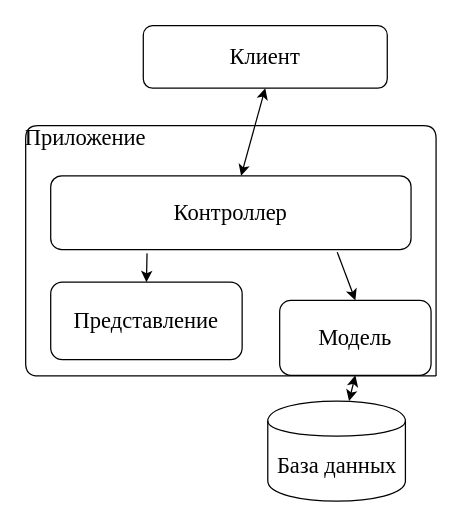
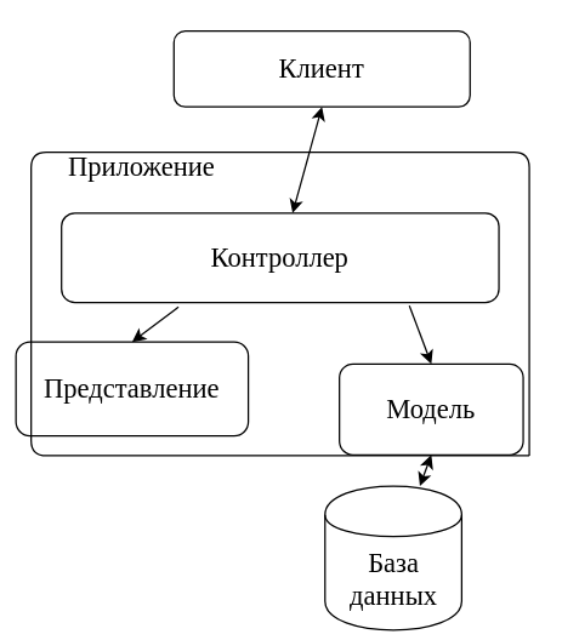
- <mxCell id="8" value="&lt;font style=&quot;font-size: 18px&quot; face=&quot;Verdana&quot;&gt;Приложение&lt;/font&gt;" style="text;html=1;strokeColor=none;fillColor=none;align=center;verticalAlign=middle;whiteSpace=wrap;rounded=0;" vertex="1" parent="1"><mxGeometry x="28" y="95" width="80" height="30" as="geometry" /></mxCell>
+ <mxCell id="8" value="&lt;font style=&quot;font-size: 18px&quot; face=&quot;Verdana&quot;&gt;Приложение&lt;/font&gt;" style="text;html=1;strokeColor=none;fillColor=none;align=center;verticalAlign=middle;whiteSpace=wrap;rounded=0;" vertex="1" parent="1"><mxGeometry x="53" y="95" width="80" height="30" as="geometry" /></mxCell>
- <mxCell id="4" value="&lt;font style=&quot;font-size: 18px&quot; face=&quot;Verdana&quot;&gt;Представление&lt;/font&gt;" style="rounded=1;whiteSpace=wrap;html=1;" vertex="1" parent="1"><mxGeometry x="40" y="225" width="153" height="62" as="geometry" /></mxCell>
+ <mxCell id="4" value="&lt;font style=&quot;font-size: 18px&quot; face=&quot;Verdana&quot;&gt;Представление&lt;/font&gt;" style="rounded=1;whiteSpace=wrap;html=1;" vertex="1" parent="1"><mxGeometry x="10" y="225" width="153" height="62" as="geometry" /></mxCell>
- <mxCell id="6" value="&lt;font style=&quot;font-size: 18px&quot; face=&quot;Verdana&quot;&gt;База данных&lt;/font&gt;" style="shape=cylinder;whiteSpace=wrap;html=1;boundedLbl=1;backgroundOutline=1;" vertex="1" parent="1"><mxGeometry x="213.5" y="320" width="110" height="80" as="geometry" /></mxCell>
+ <mxCell id="6" value="&lt;font style=&quot;font-size: 18px&quot; face=&quot;Verdana&quot;&gt;База данных&lt;/font&gt;" style="shape=cylinder;whiteSpace=wrap;html=1;boundedLbl=1;backgroundOutline=1;" vertex="1" parent="1"><mxGeometry x="213.5" y="320" width="90" height="95" as="geometry" /></mxCell>
